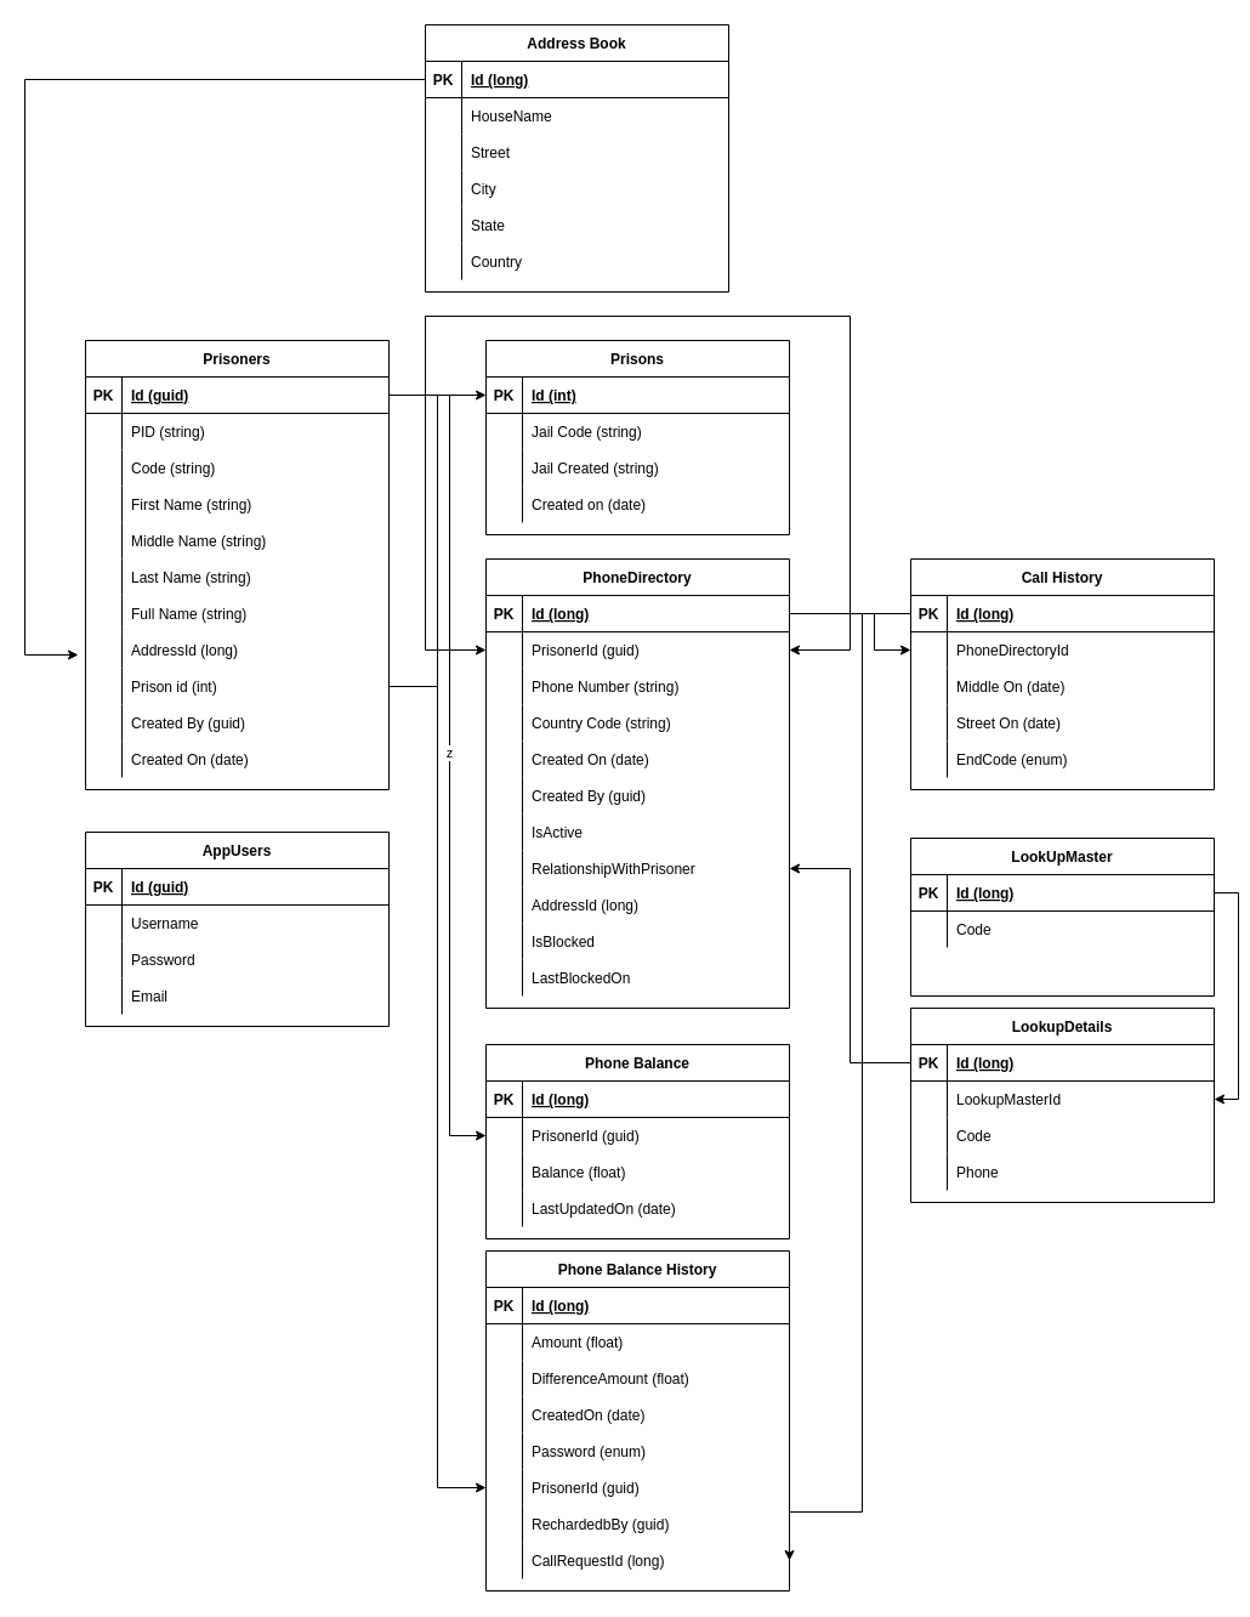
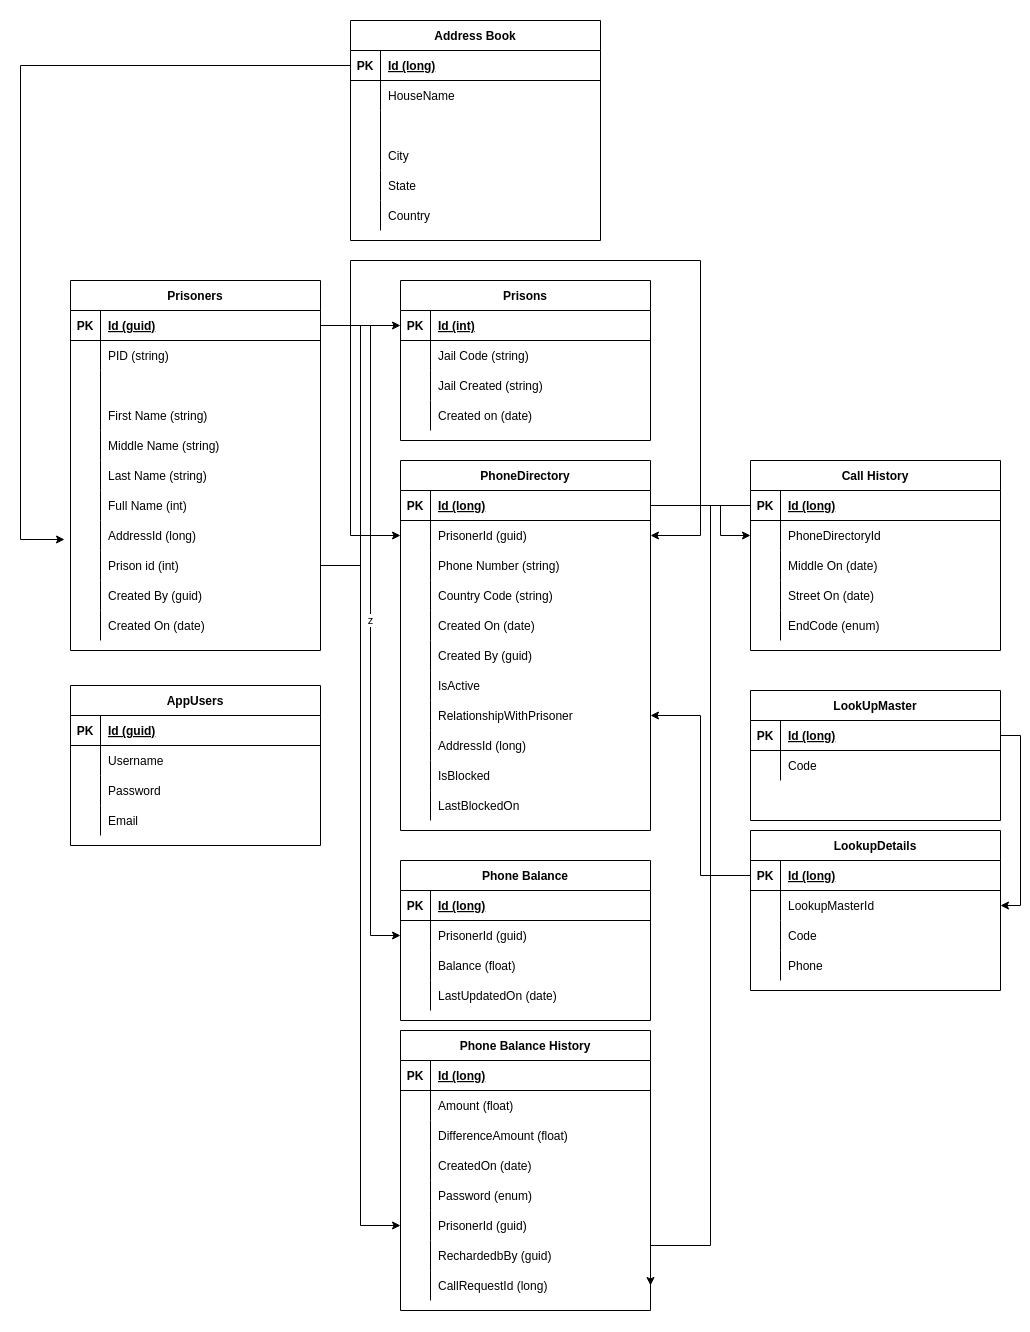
- <mxCell id="190" value="Street" style="shape=partialRectangle;overflow=hidden;connectable=0;fillColor=none;top=0;left=0;bottom=0;right=0;align=left;spacingLeft=6;" parent="188" vertex="1"><mxGeometry x="30" width="220" height="30" as="geometry"><mxRectangle width="220" height="30" as="alternateBounds" /></mxGeometry></mxCell>
- <mxCell id="24" value="Code (string)" style="shape=partialRectangle;overflow=hidden;connectable=0;fillColor=none;top=0;left=0;bottom=0;right=0;align=left;spacingLeft=6;" parent="22" vertex="1"><mxGeometry x="30" width="220" height="30" as="geometry"><mxRectangle width="220" height="30" as="alternateBounds" /></mxGeometry></mxCell>
- <mxCell id="36" value="Full Name (string)" style="shape=partialRectangle;overflow=hidden;connectable=0;fillColor=none;top=0;left=0;bottom=0;right=0;align=left;spacingLeft=6;" parent="34" vertex="1"><mxGeometry x="30" width="220" height="30" as="geometry"><mxRectangle width="220" height="30" as="alternateBounds" /></mxGeometry></mxCell>
+ <mxCell id="36" value="Full Name (int)" style="shape=partialRectangle;overflow=hidden;connectable=0;fillColor=none;top=0;left=0;bottom=0;right=0;align=left;spacingLeft=6;" parent="34" vertex="1"><mxGeometry x="30" width="220" height="30" as="geometry"><mxRectangle width="220" height="30" as="alternateBounds" /></mxGeometry></mxCell>
